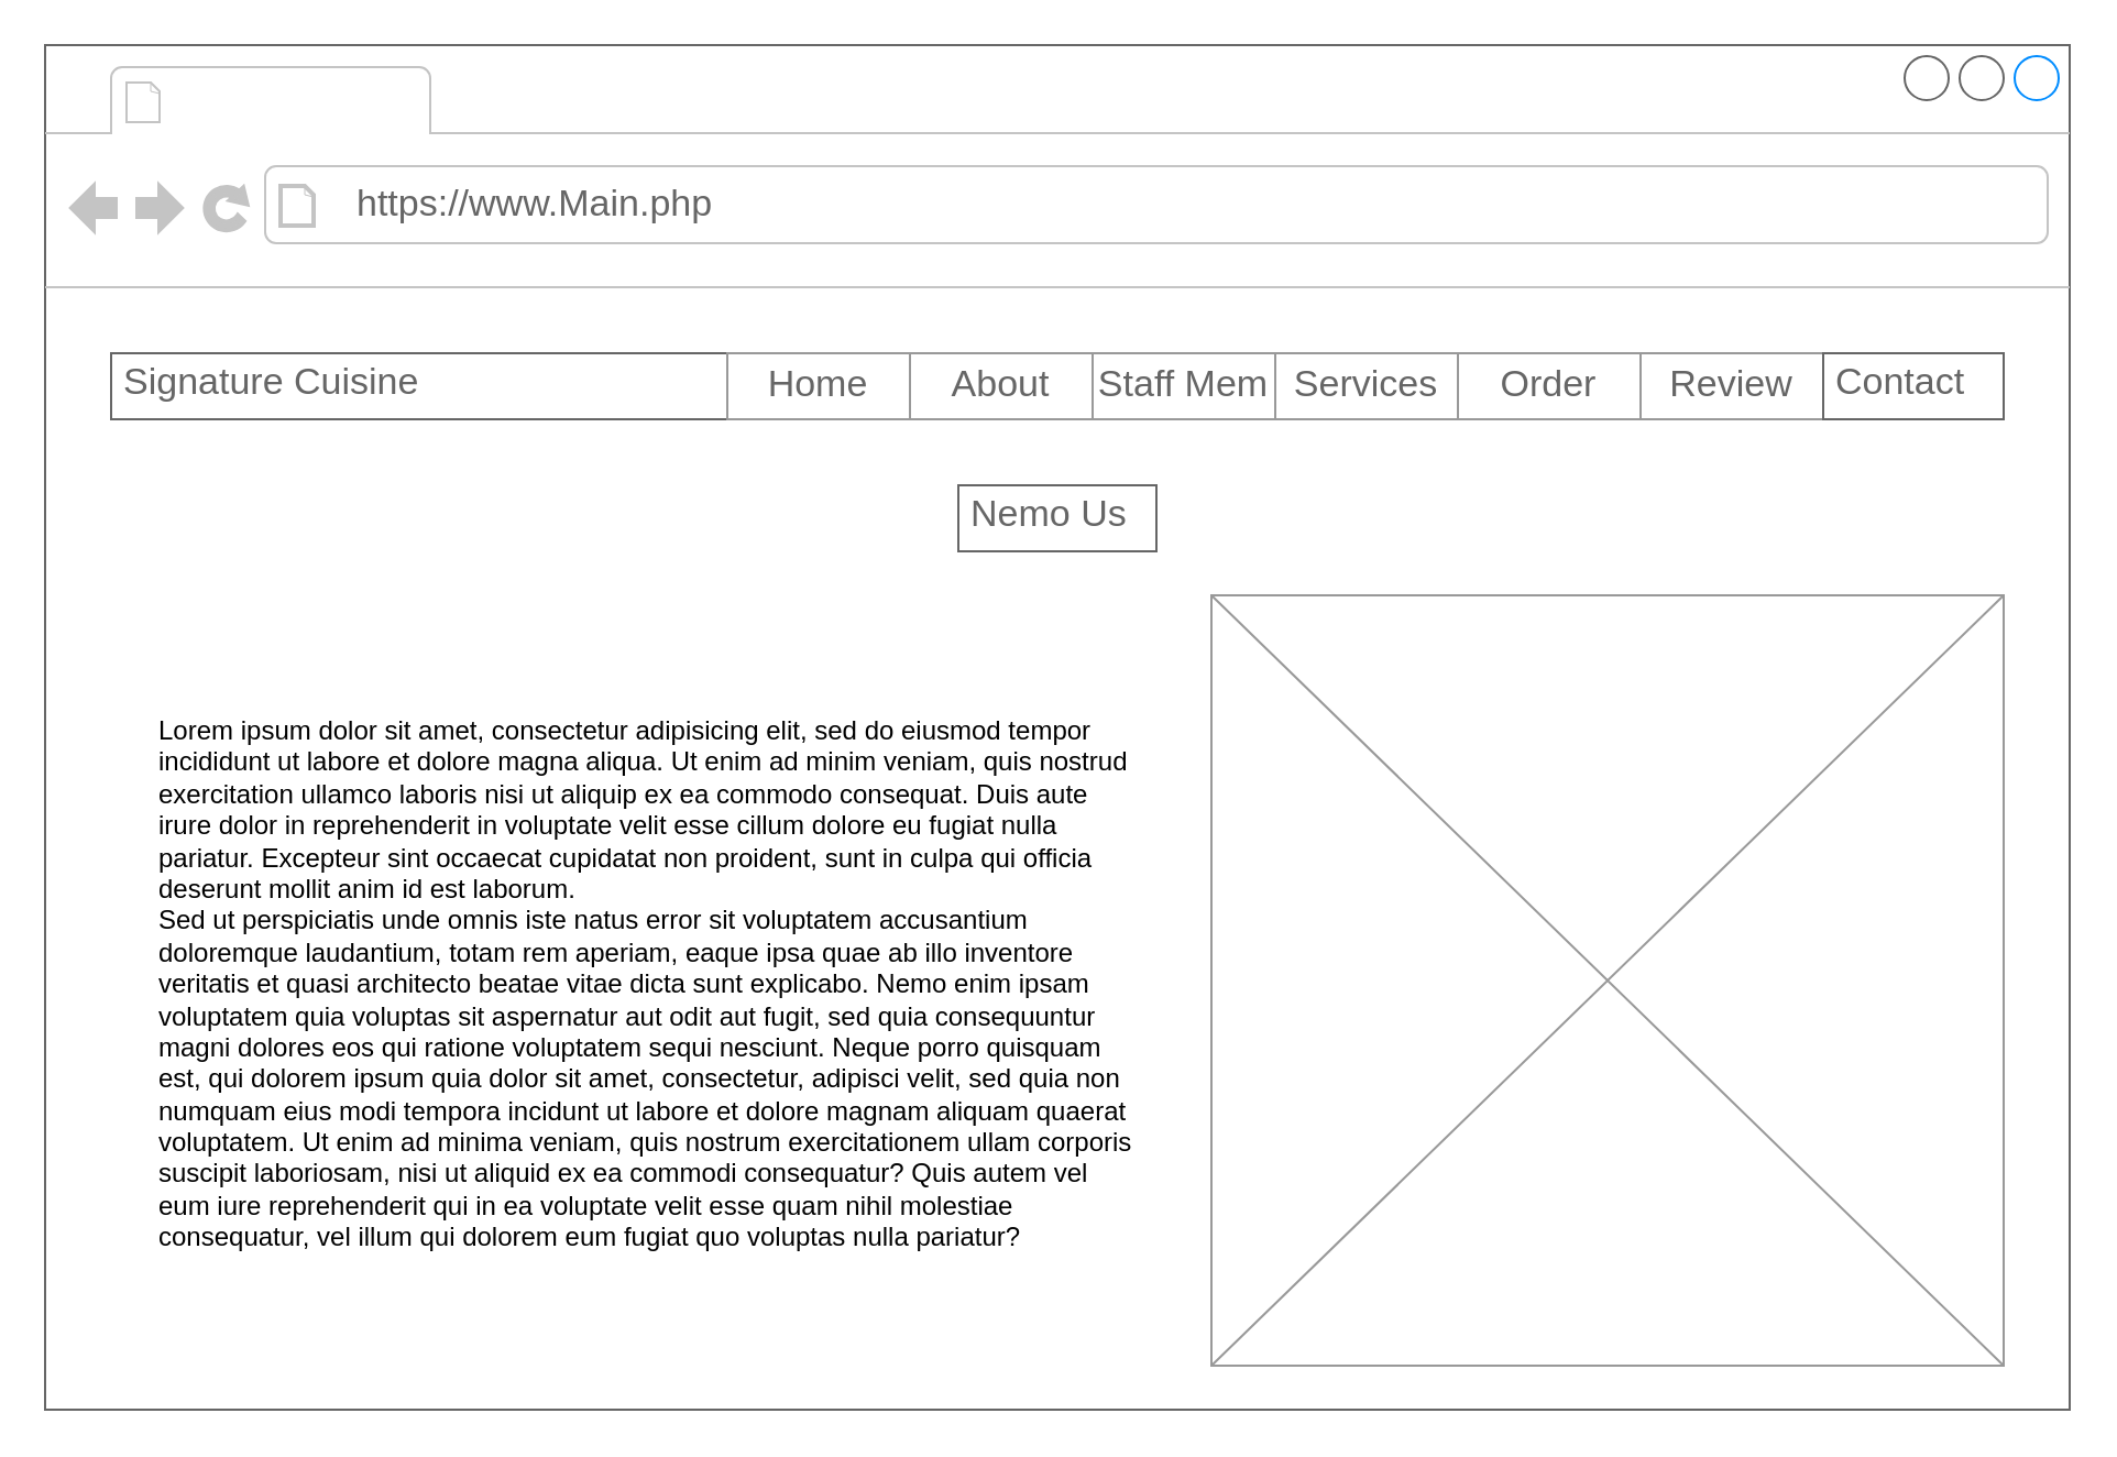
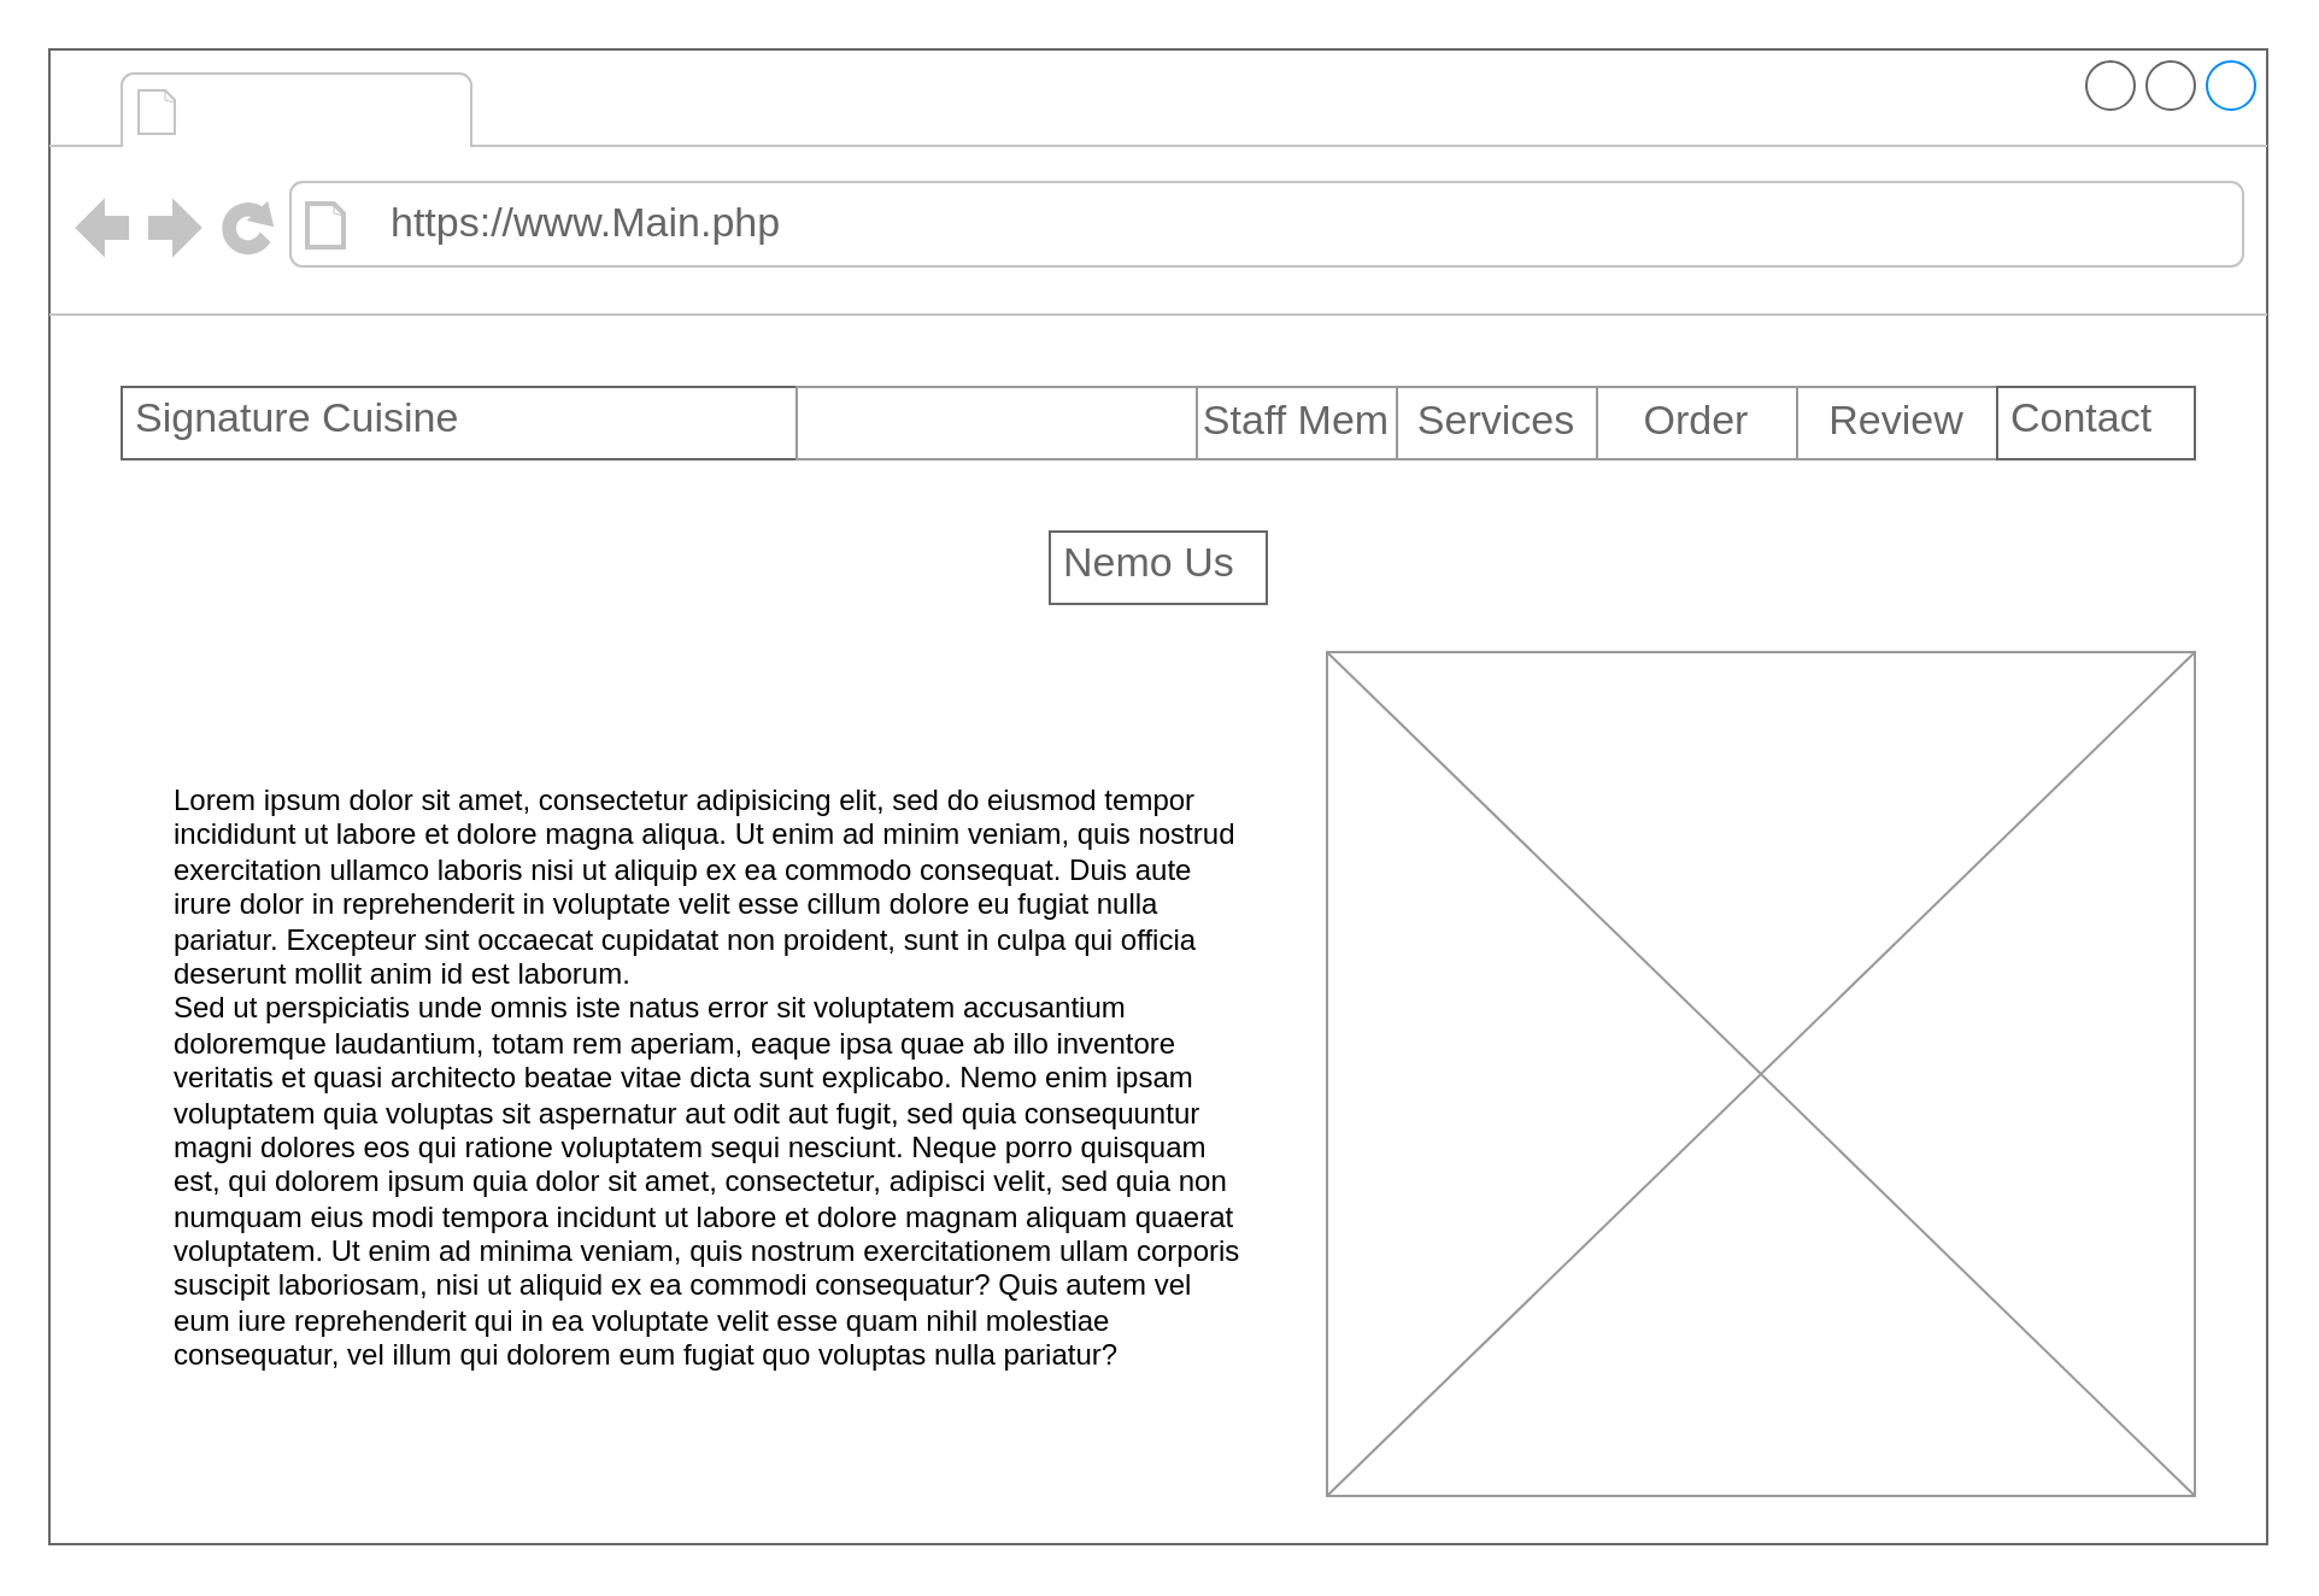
- <mxCell id="8" value="Home" style="strokeColor=inherit;fillColor=inherit;gradientColor=inherit;strokeWidth=1;shadow=0;dashed=0;align=center;html=1;shape=mxgraph.mockup.forms.rrect;rSize=0;fontSize=17;fontColor=#666666;whiteSpace=wrap;" vertex="1" parent="7"><mxGeometry width="83" height="30" as="geometry" /></mxCell>
- <mxCell id="9" value="About" style="strokeColor=inherit;fillColor=inherit;gradientColor=inherit;strokeWidth=1;shadow=0;dashed=0;align=center;html=1;shape=mxgraph.mockup.forms.rrect;rSize=0;fontSize=17;fontColor=#666666;whiteSpace=wrap;" vertex="1" parent="7"><mxGeometry x="83" width="83" height="30" as="geometry" /></mxCell>
